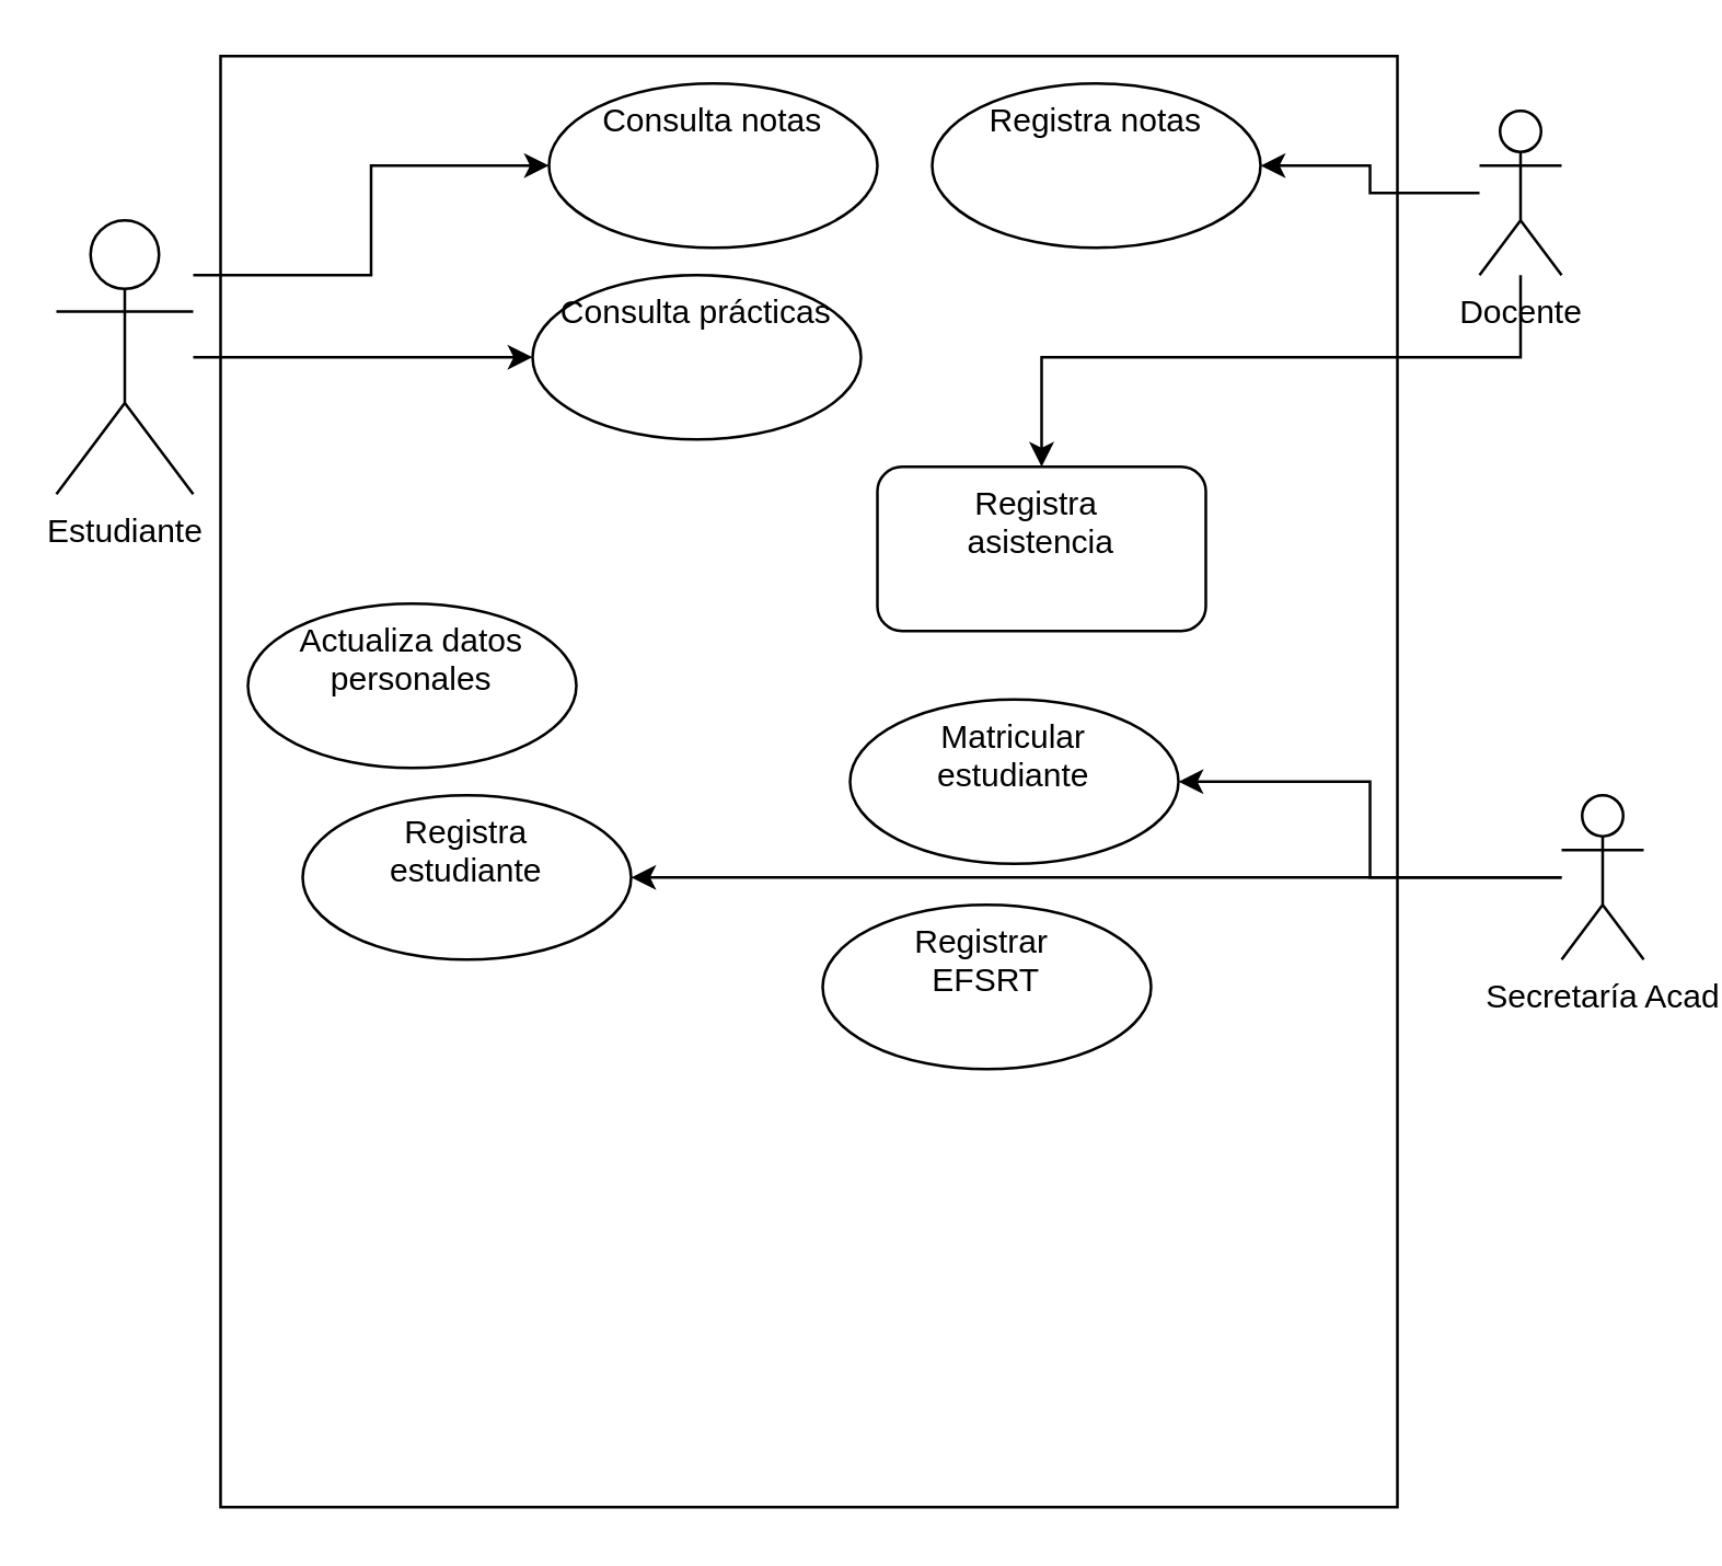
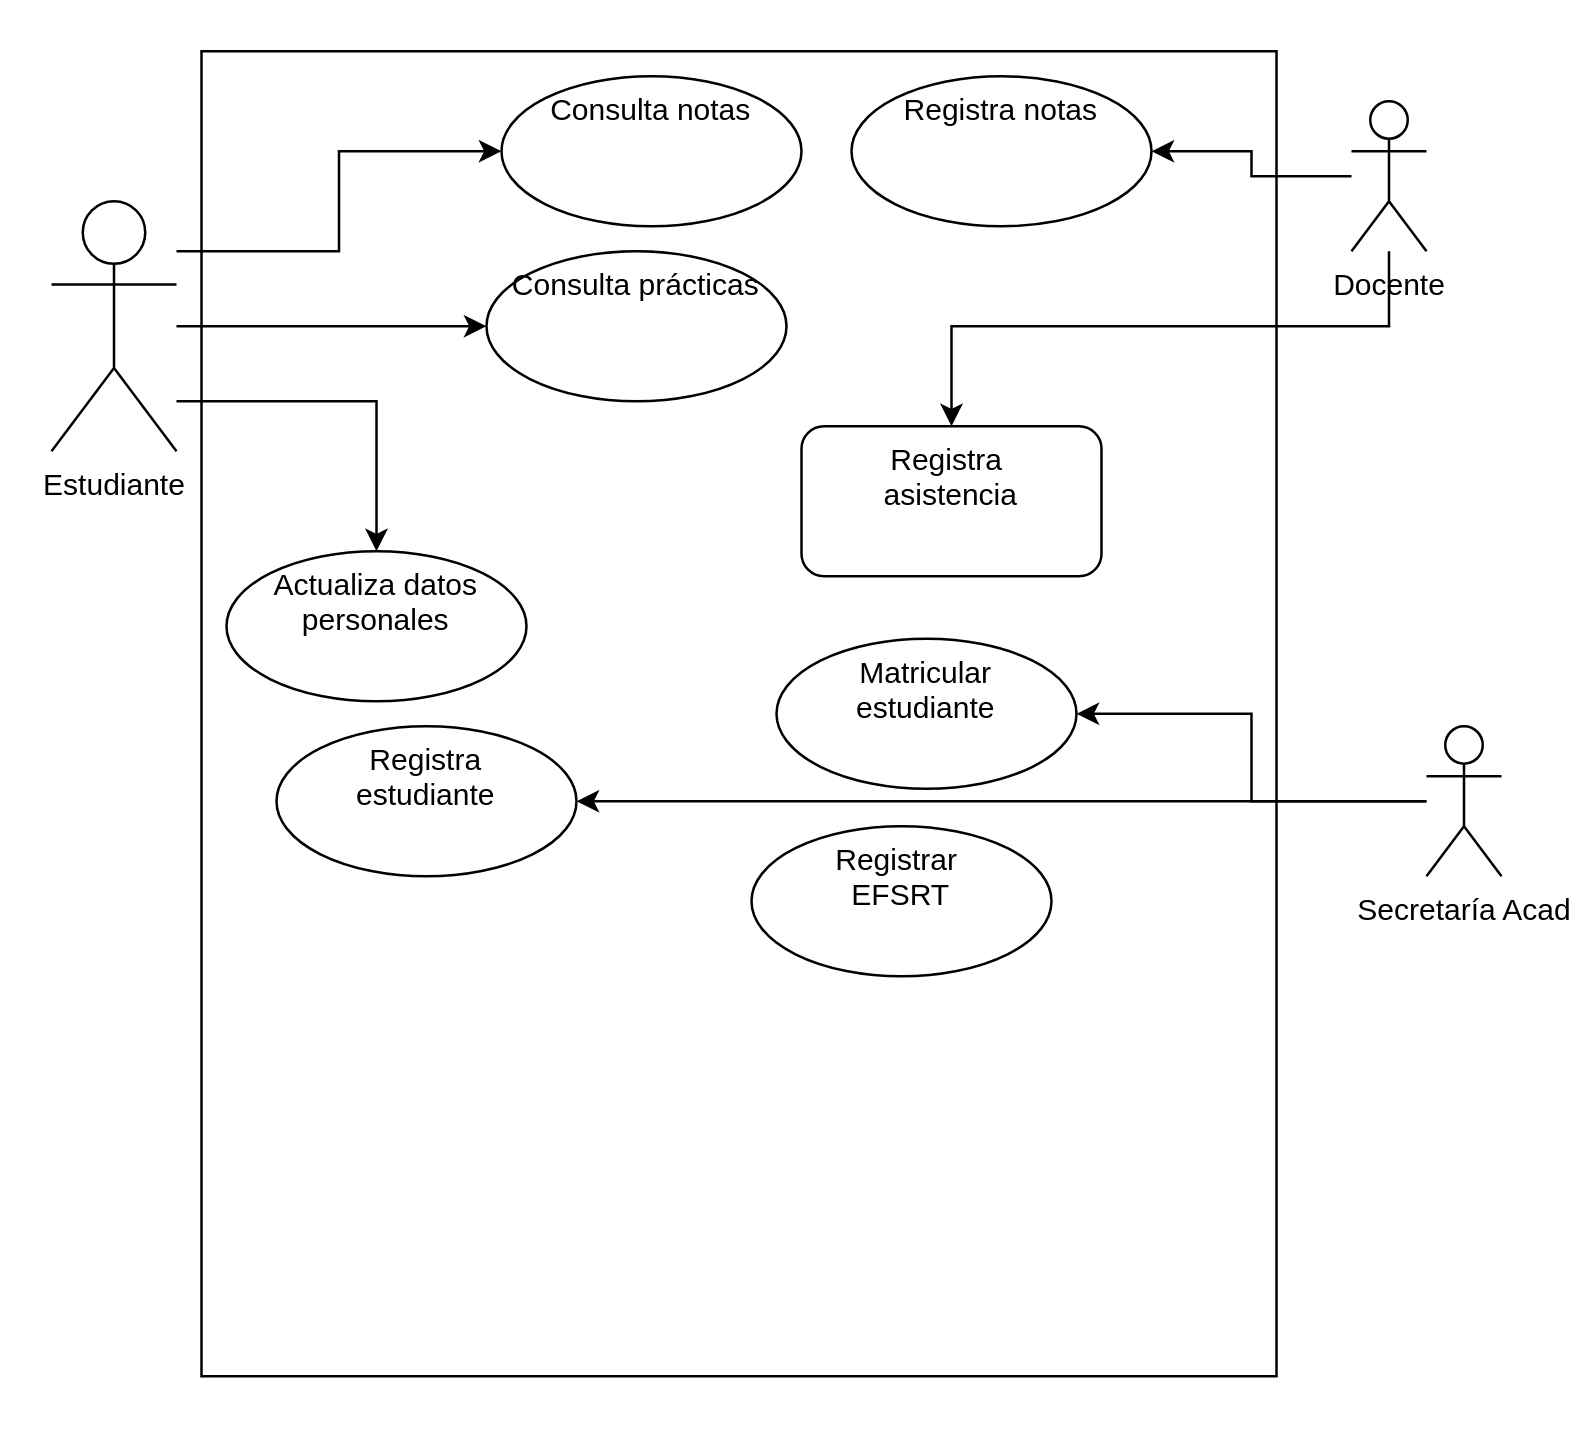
+ <mxCell id="5" value="" style="edgeStyle=orthogonalEdgeStyle;rounded=0;orthogonalLoop=1;jettySize=auto;html=1;" edge="1" parent="1" source="6" target="9"><mxGeometry relative="1" as="geometry"><Array as="points"><mxPoint x="150" y="160" /></Array></mxGeometry></mxCell>
